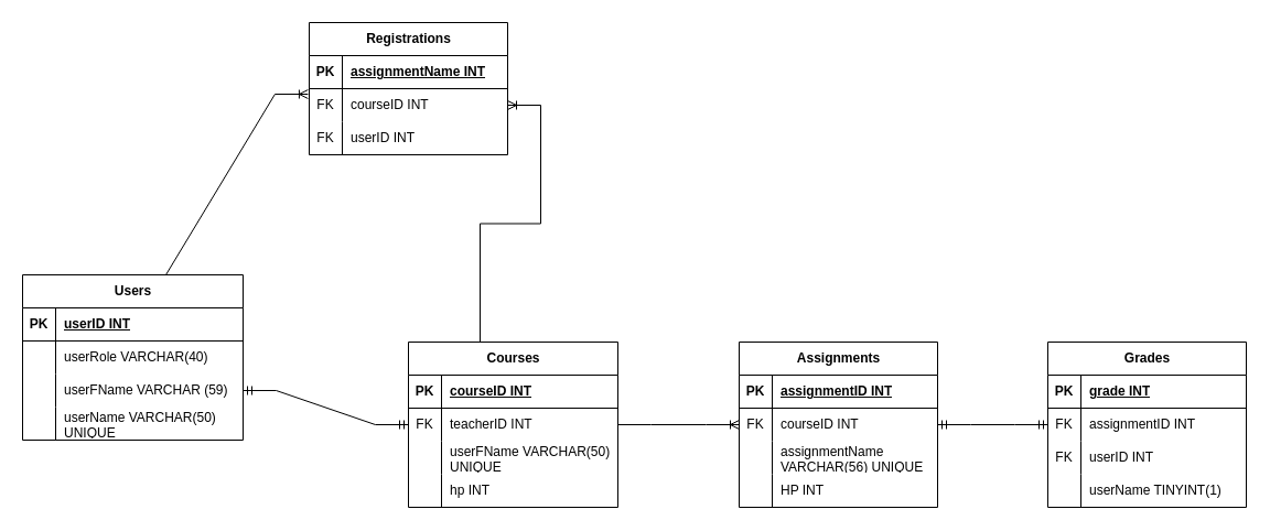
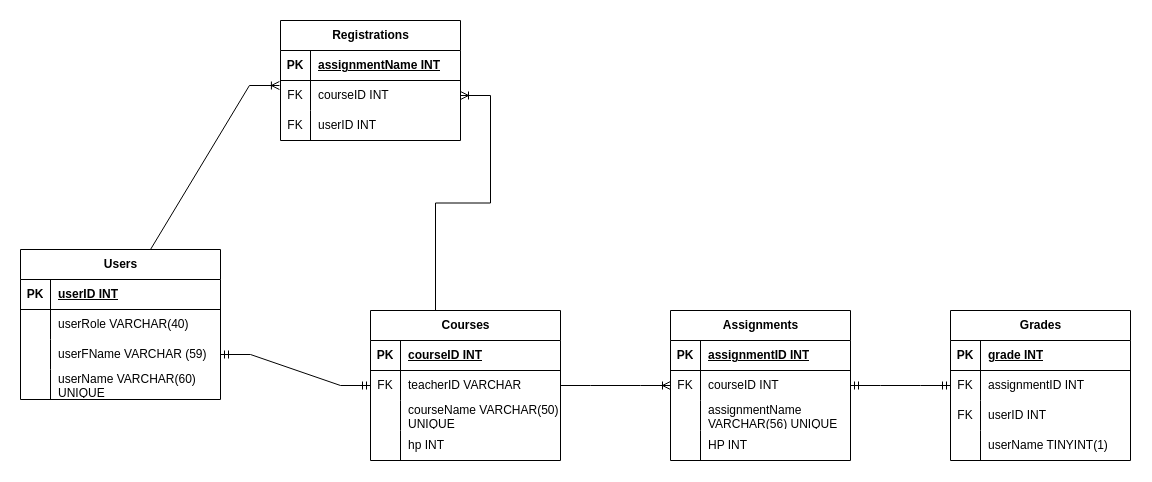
- <mxCell id="63" value="userName VARCHAR(50) UNIQUE" style="shape=partialRectangle;connectable=0;fillColor=none;top=0;left=0;bottom=0;right=0;align=left;spacingLeft=6;overflow=hidden;whiteSpace=wrap;html=1;" parent="61" vertex="1"><mxGeometry x="30" width="170" height="30" as="geometry"><mxRectangle width="170" height="30" as="alternateBounds" /></mxGeometry></mxCell>
+ <mxCell id="63" value="userName VARCHAR(60) UNIQUE" style="shape=partialRectangle;connectable=0;fillColor=none;top=0;left=0;bottom=0;right=0;align=left;spacingLeft=6;overflow=hidden;whiteSpace=wrap;html=1;" parent="61" vertex="1"><mxGeometry x="30" width="170" height="30" as="geometry"><mxRectangle width="170" height="30" as="alternateBounds" /></mxGeometry></mxCell>
- <mxCell id="18" value="teacherID INT" style="shape=partialRectangle;connectable=0;fillColor=none;top=0;left=0;bottom=0;right=0;align=left;spacingLeft=6;overflow=hidden;whiteSpace=wrap;html=1;" parent="16" vertex="1"><mxGeometry x="30" width="160" height="30" as="geometry"><mxRectangle width="160" height="30" as="alternateBounds" /></mxGeometry></mxCell>
+ <mxCell id="18" value="teacherID VARCHAR" style="shape=partialRectangle;connectable=0;fillColor=none;top=0;left=0;bottom=0;right=0;align=left;spacingLeft=6;overflow=hidden;whiteSpace=wrap;html=1;" parent="16" vertex="1"><mxGeometry x="30" width="160" height="30" as="geometry"><mxRectangle width="160" height="30" as="alternateBounds" /></mxGeometry></mxCell>
- <mxCell id="21" value="userFName VARCHAR(50) UNIQUE" style="shape=partialRectangle;connectable=0;fillColor=none;top=0;left=0;bottom=0;right=0;align=left;spacingLeft=6;overflow=hidden;whiteSpace=wrap;html=1;" parent="19" vertex="1"><mxGeometry x="30" width="160" height="30" as="geometry"><mxRectangle width="160" height="30" as="alternateBounds" /></mxGeometry></mxCell>
+ <mxCell id="21" value="courseName VARCHAR(50) UNIQUE" style="shape=partialRectangle;connectable=0;fillColor=none;top=0;left=0;bottom=0;right=0;align=left;spacingLeft=6;overflow=hidden;whiteSpace=wrap;html=1;" parent="19" vertex="1"><mxGeometry x="30" width="160" height="30" as="geometry"><mxRectangle width="160" height="30" as="alternateBounds" /></mxGeometry></mxCell>
